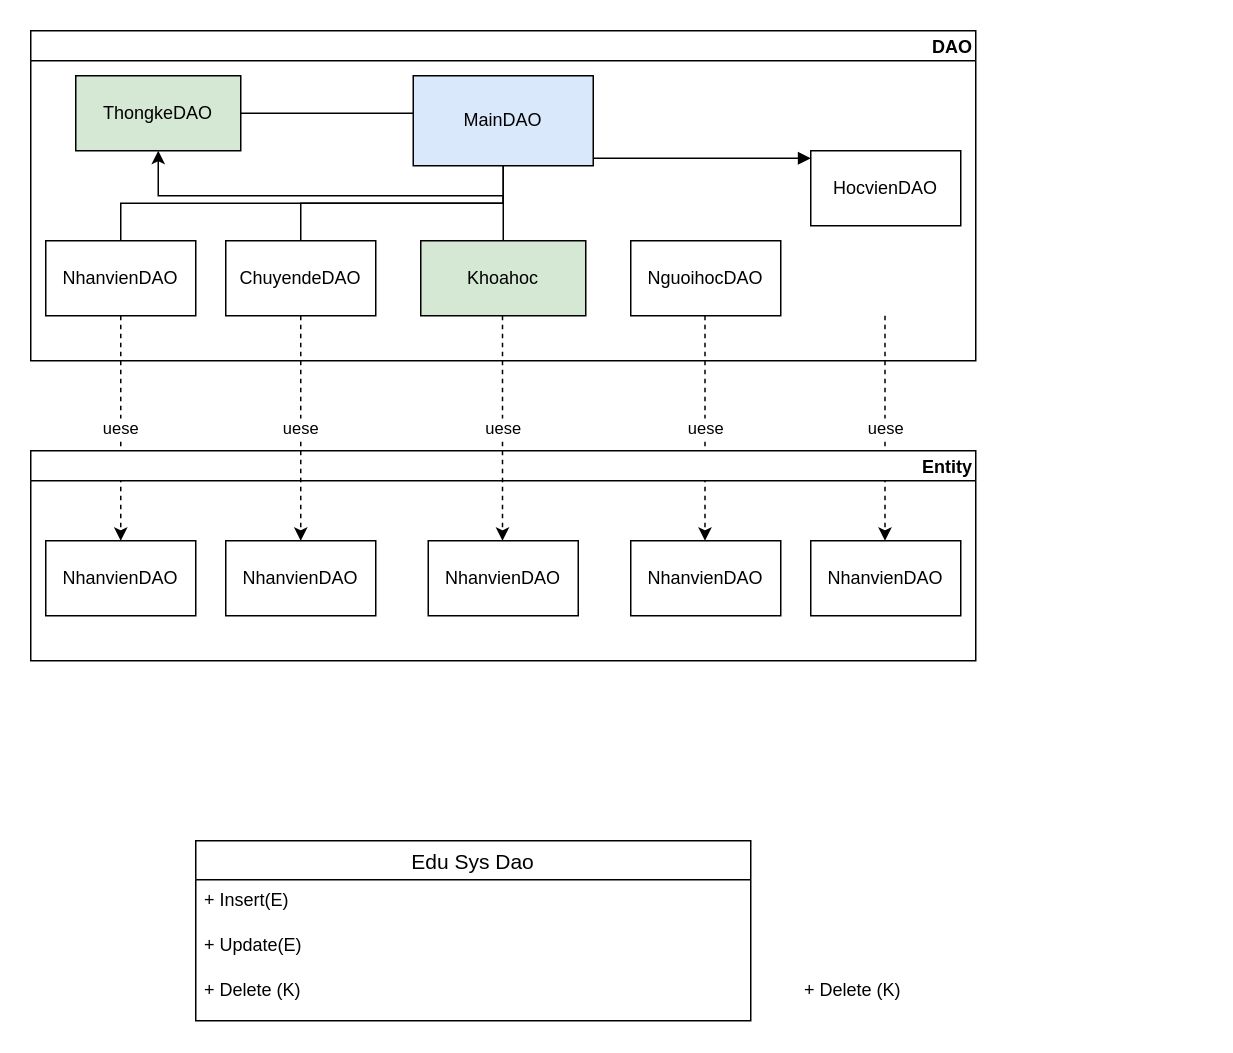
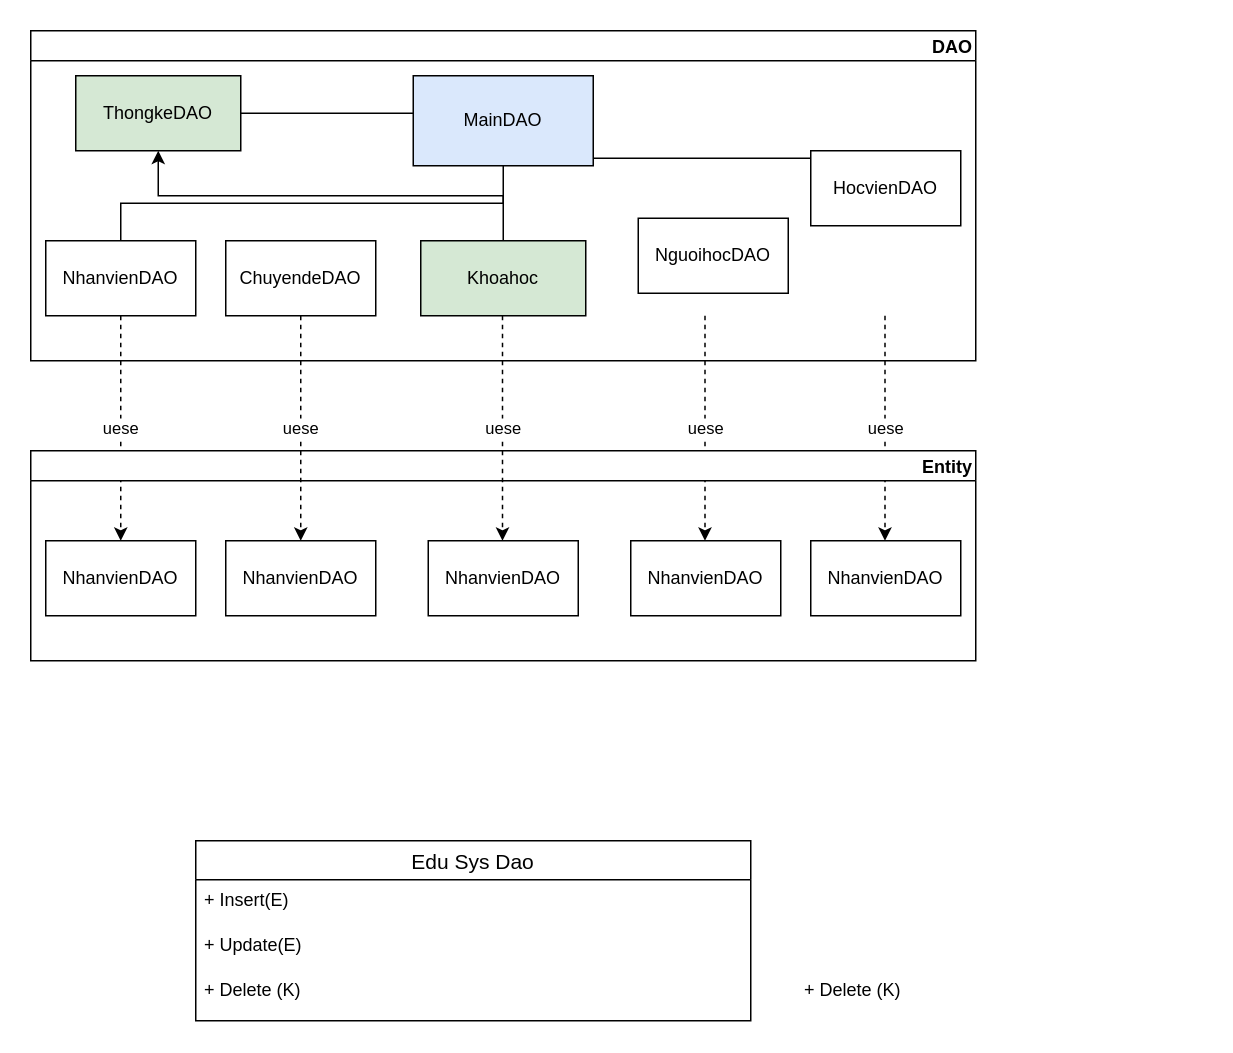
- <mxCell id="8" value="" style="edgeStyle=elbowEdgeStyle;elbow=vertical;startArrow=none;endArrow=block;rounded=0;" edge="1" target="9" source="5" parent="2"><mxGeometry relative="1" as="geometry"><mxPoint x="510" y="270" as="sourcePoint" /></mxGeometry></mxCell>
+ <mxCell id="8" value="" style="edgeStyle=elbowEdgeStyle;elbow=vertical;startArrow=none;endArrow=none;rounded=0;" edge="1" target="9" source="5" parent="2"><mxGeometry relative="1" as="geometry"><mxPoint x="510" y="270" as="sourcePoint" /></mxGeometry></mxCell>
- <mxCell id="3" value="" style="edgeStyle=elbowEdgeStyle;elbow=vertical;startArrow=none;endArrow=none;rounded=0;" edge="1" parent="2" source="5" target="6"><mxGeometry relative="1" as="geometry" /></mxCell>
- <mxCell id="7" value="NguoihocDAO" style="whiteSpace=wrap;html=1;align=center;verticalAlign=middle;treeFolding=1;treeMoving=1;newEdgeStyle={&quot;edgeStyle&quot;:&quot;elbowEdgeStyle&quot;,&quot;startArrow&quot;:&quot;none&quot;,&quot;endArrow&quot;:&quot;none&quot;};" vertex="1" parent="2"><mxGeometry x="400" y="140" width="100" height="50" as="geometry" /></mxCell>
+ <mxCell id="7" value="NguoihocDAO" style="whiteSpace=wrap;html=1;align=center;verticalAlign=middle;treeFolding=1;treeMoving=1;newEdgeStyle={&quot;edgeStyle&quot;:&quot;elbowEdgeStyle&quot;,&quot;startArrow&quot;:&quot;none&quot;,&quot;endArrow&quot;:&quot;none&quot;};" vertex="1" parent="2"><mxGeometry x="405" y="125" width="100" height="50" as="geometry" /></mxCell>
